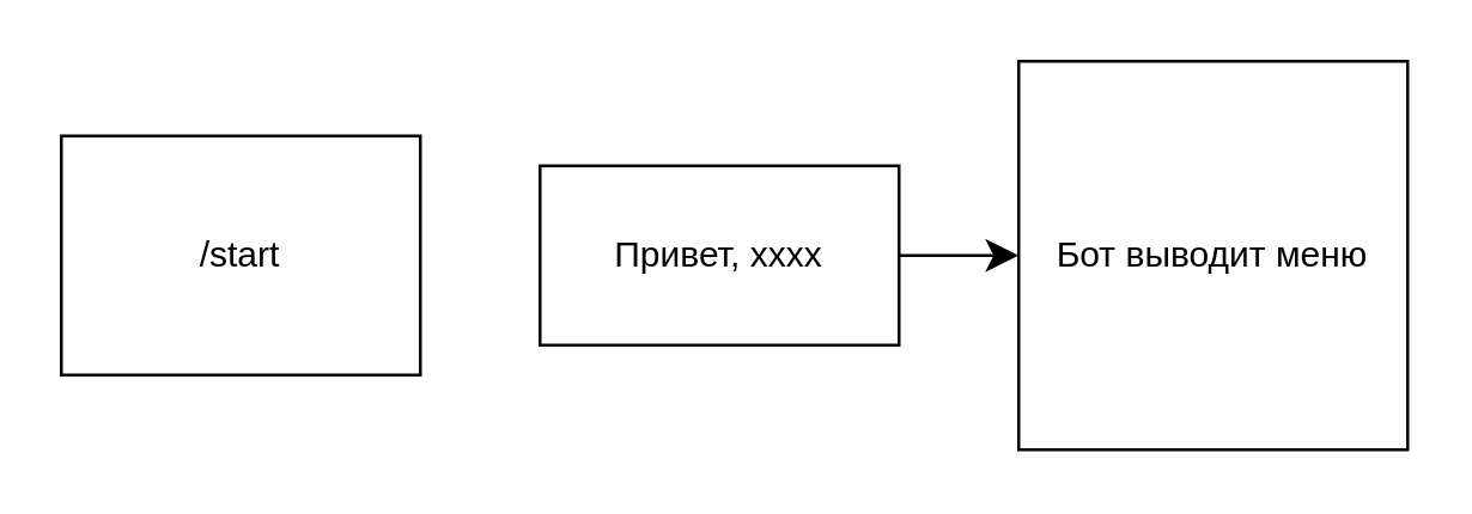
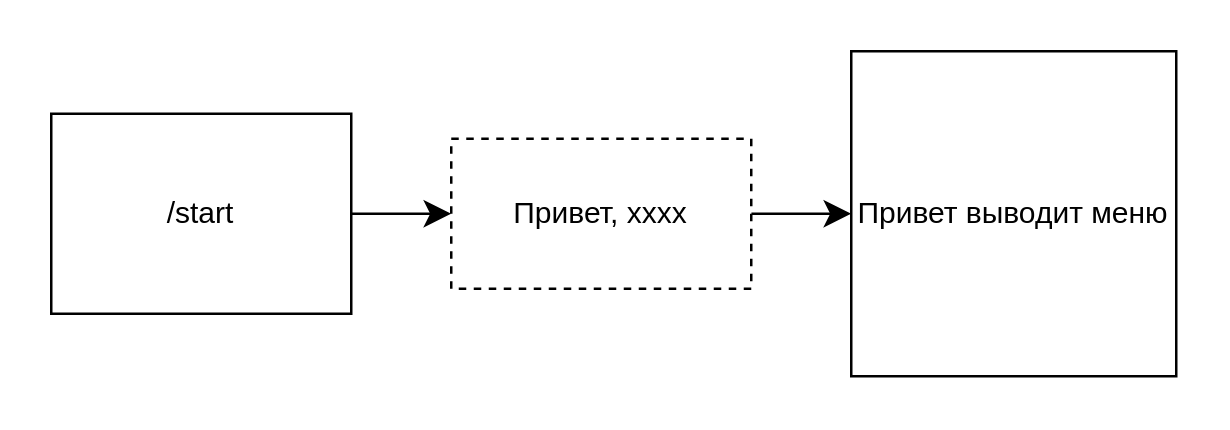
+ <mxCell id="4" style="edgeStyle=none;curved=1;rounded=0;orthogonalLoop=1;jettySize=auto;html=1;exitX=1;exitY=0.5;exitDx=0;exitDy=0;entryX=0;entryY=0.5;entryDx=0;entryDy=0;fontSize=12;startSize=8;endSize=8;" edge="1" parent="1" source="5" target="3"><mxGeometry relative="1" as="geometry" /></mxCell>
- <mxCell id="3" value="Привет, xxxx" style="rounded=0;whiteSpace=wrap;html=1;" vertex="1" parent="1"><mxGeometry x="180" y="55" width="120" height="60" as="geometry" /></mxCell>
+ <mxCell id="3" value="Привет, xxxx" style="rounded=0;whiteSpace=wrap;html=1;dashed=1;" vertex="1" parent="1"><mxGeometry x="180" y="55" width="120" height="60" as="geometry" /></mxCell>
- <mxCell id="7" value="Бот выводит меню" style="whiteSpace=wrap;html=1;aspect=fixed;" vertex="1" parent="1"><mxGeometry x="340" y="20" width="130" height="130" as="geometry" /></mxCell>
+ <mxCell id="7" value="Привет выводит меню" style="whiteSpace=wrap;html=1;aspect=fixed;" vertex="1" parent="1"><mxGeometry x="340" y="20" width="130" height="130" as="geometry" /></mxCell>
